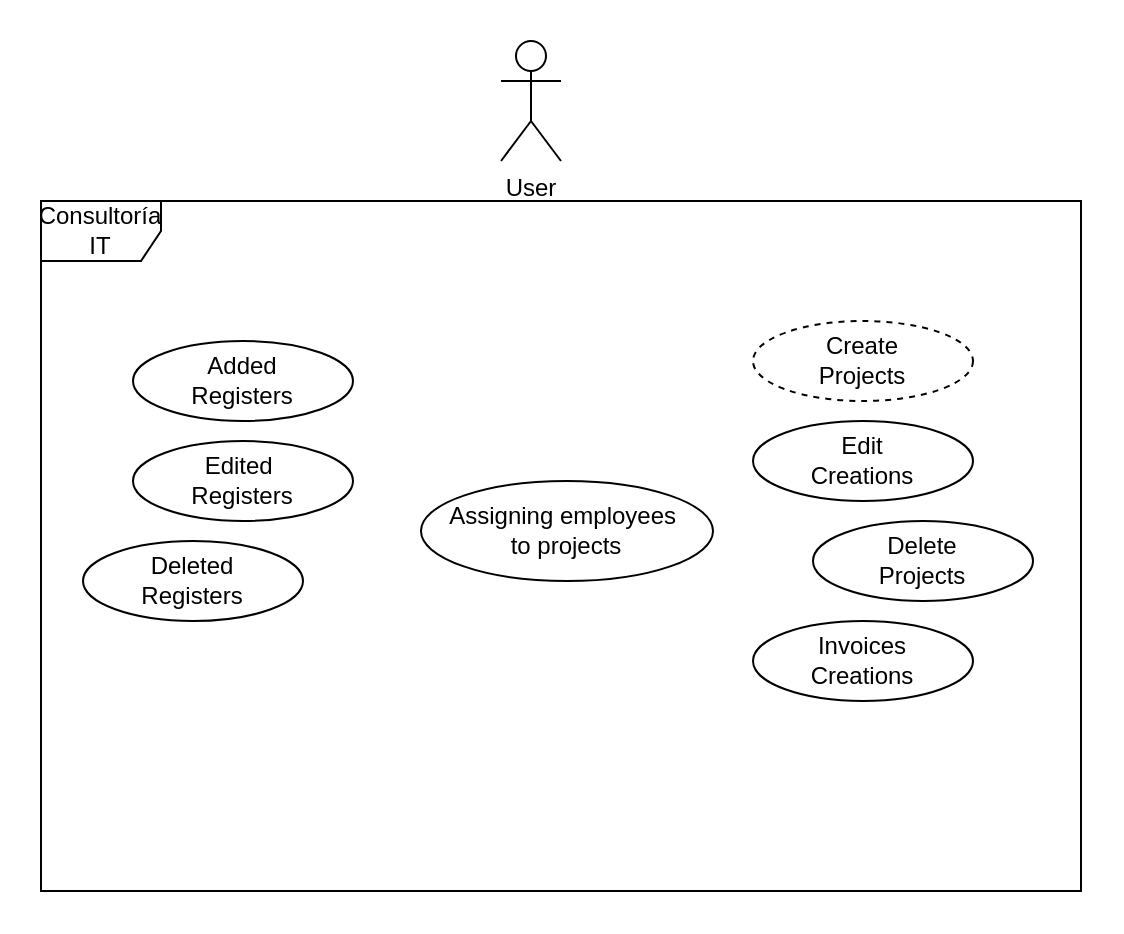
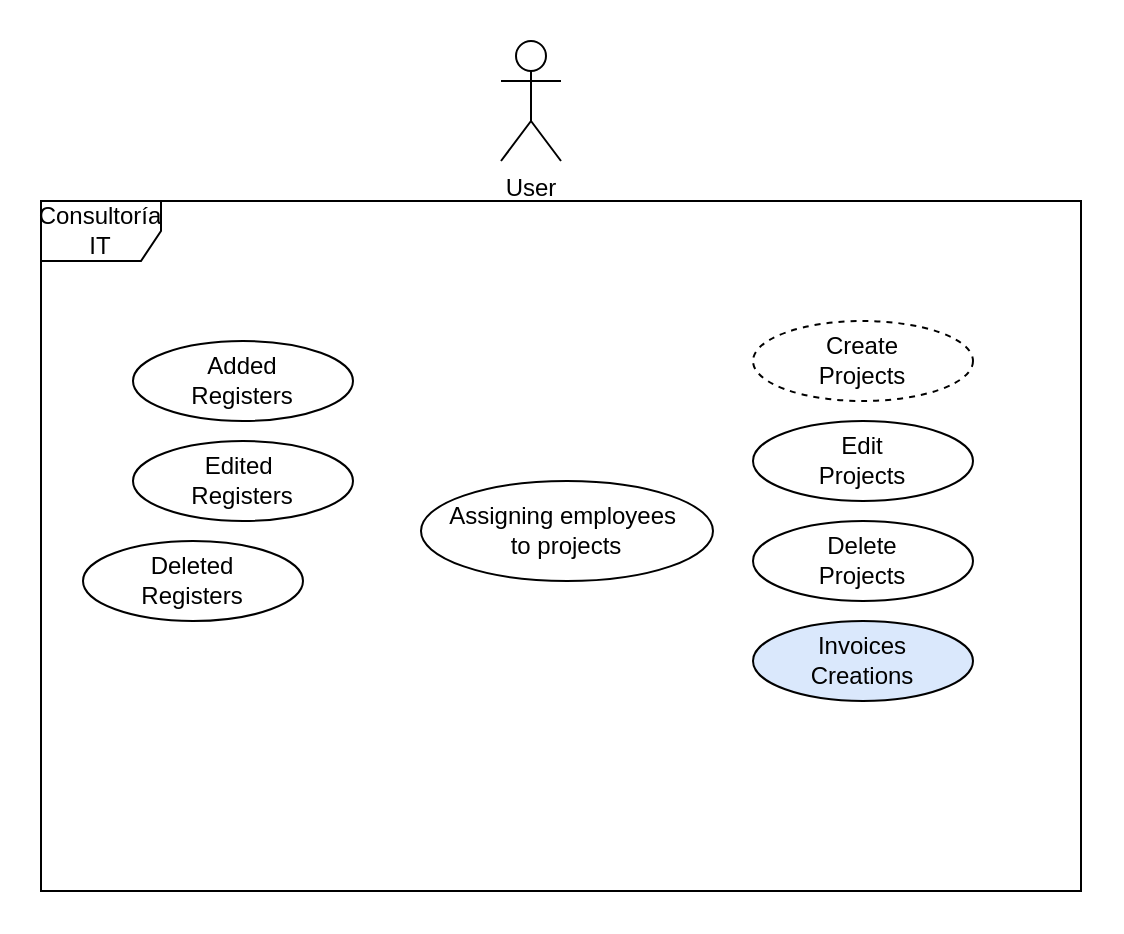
- <mxCell id="5" value="Edit&lt;div&gt;&lt;div&gt;Creations&lt;/div&gt;&lt;/div&gt;" style="ellipse;whiteSpace=wrap;html=1;" vertex="1" parent="1"><mxGeometry x="376" y="210" width="110" height="40" as="geometry" /></mxCell>
+ <mxCell id="5" value="Edit&lt;div&gt;&lt;div&gt;Projects&lt;/div&gt;&lt;/div&gt;" style="ellipse;whiteSpace=wrap;html=1;" vertex="1" parent="1"><mxGeometry x="376" y="210" width="110" height="40" as="geometry" /></mxCell>
- <mxCell id="6" value="Delete&lt;div&gt;Projects&lt;/div&gt;" style="ellipse;whiteSpace=wrap;html=1;" vertex="1" parent="1"><mxGeometry x="406" y="260" width="110" height="40" as="geometry" /></mxCell>
+ <mxCell id="6" value="Delete&lt;div&gt;Projects&lt;/div&gt;" style="ellipse;whiteSpace=wrap;html=1;" vertex="1" parent="1"><mxGeometry x="376" y="260" width="110" height="40" as="geometry" /></mxCell>
- <mxCell id="10" value="Invoices&lt;div&gt;Creations&lt;/div&gt;" style="ellipse;whiteSpace=wrap;html=1;" vertex="1" parent="1"><mxGeometry x="376" y="310" width="110" height="40" as="geometry" /></mxCell>
+ <mxCell id="10" value="Invoices&lt;div&gt;Creations&lt;/div&gt;" style="ellipse;whiteSpace=wrap;html=1;fillColor=#dae8fc;" vertex="1" parent="1"><mxGeometry x="376" y="310" width="110" height="40" as="geometry" /></mxCell>
